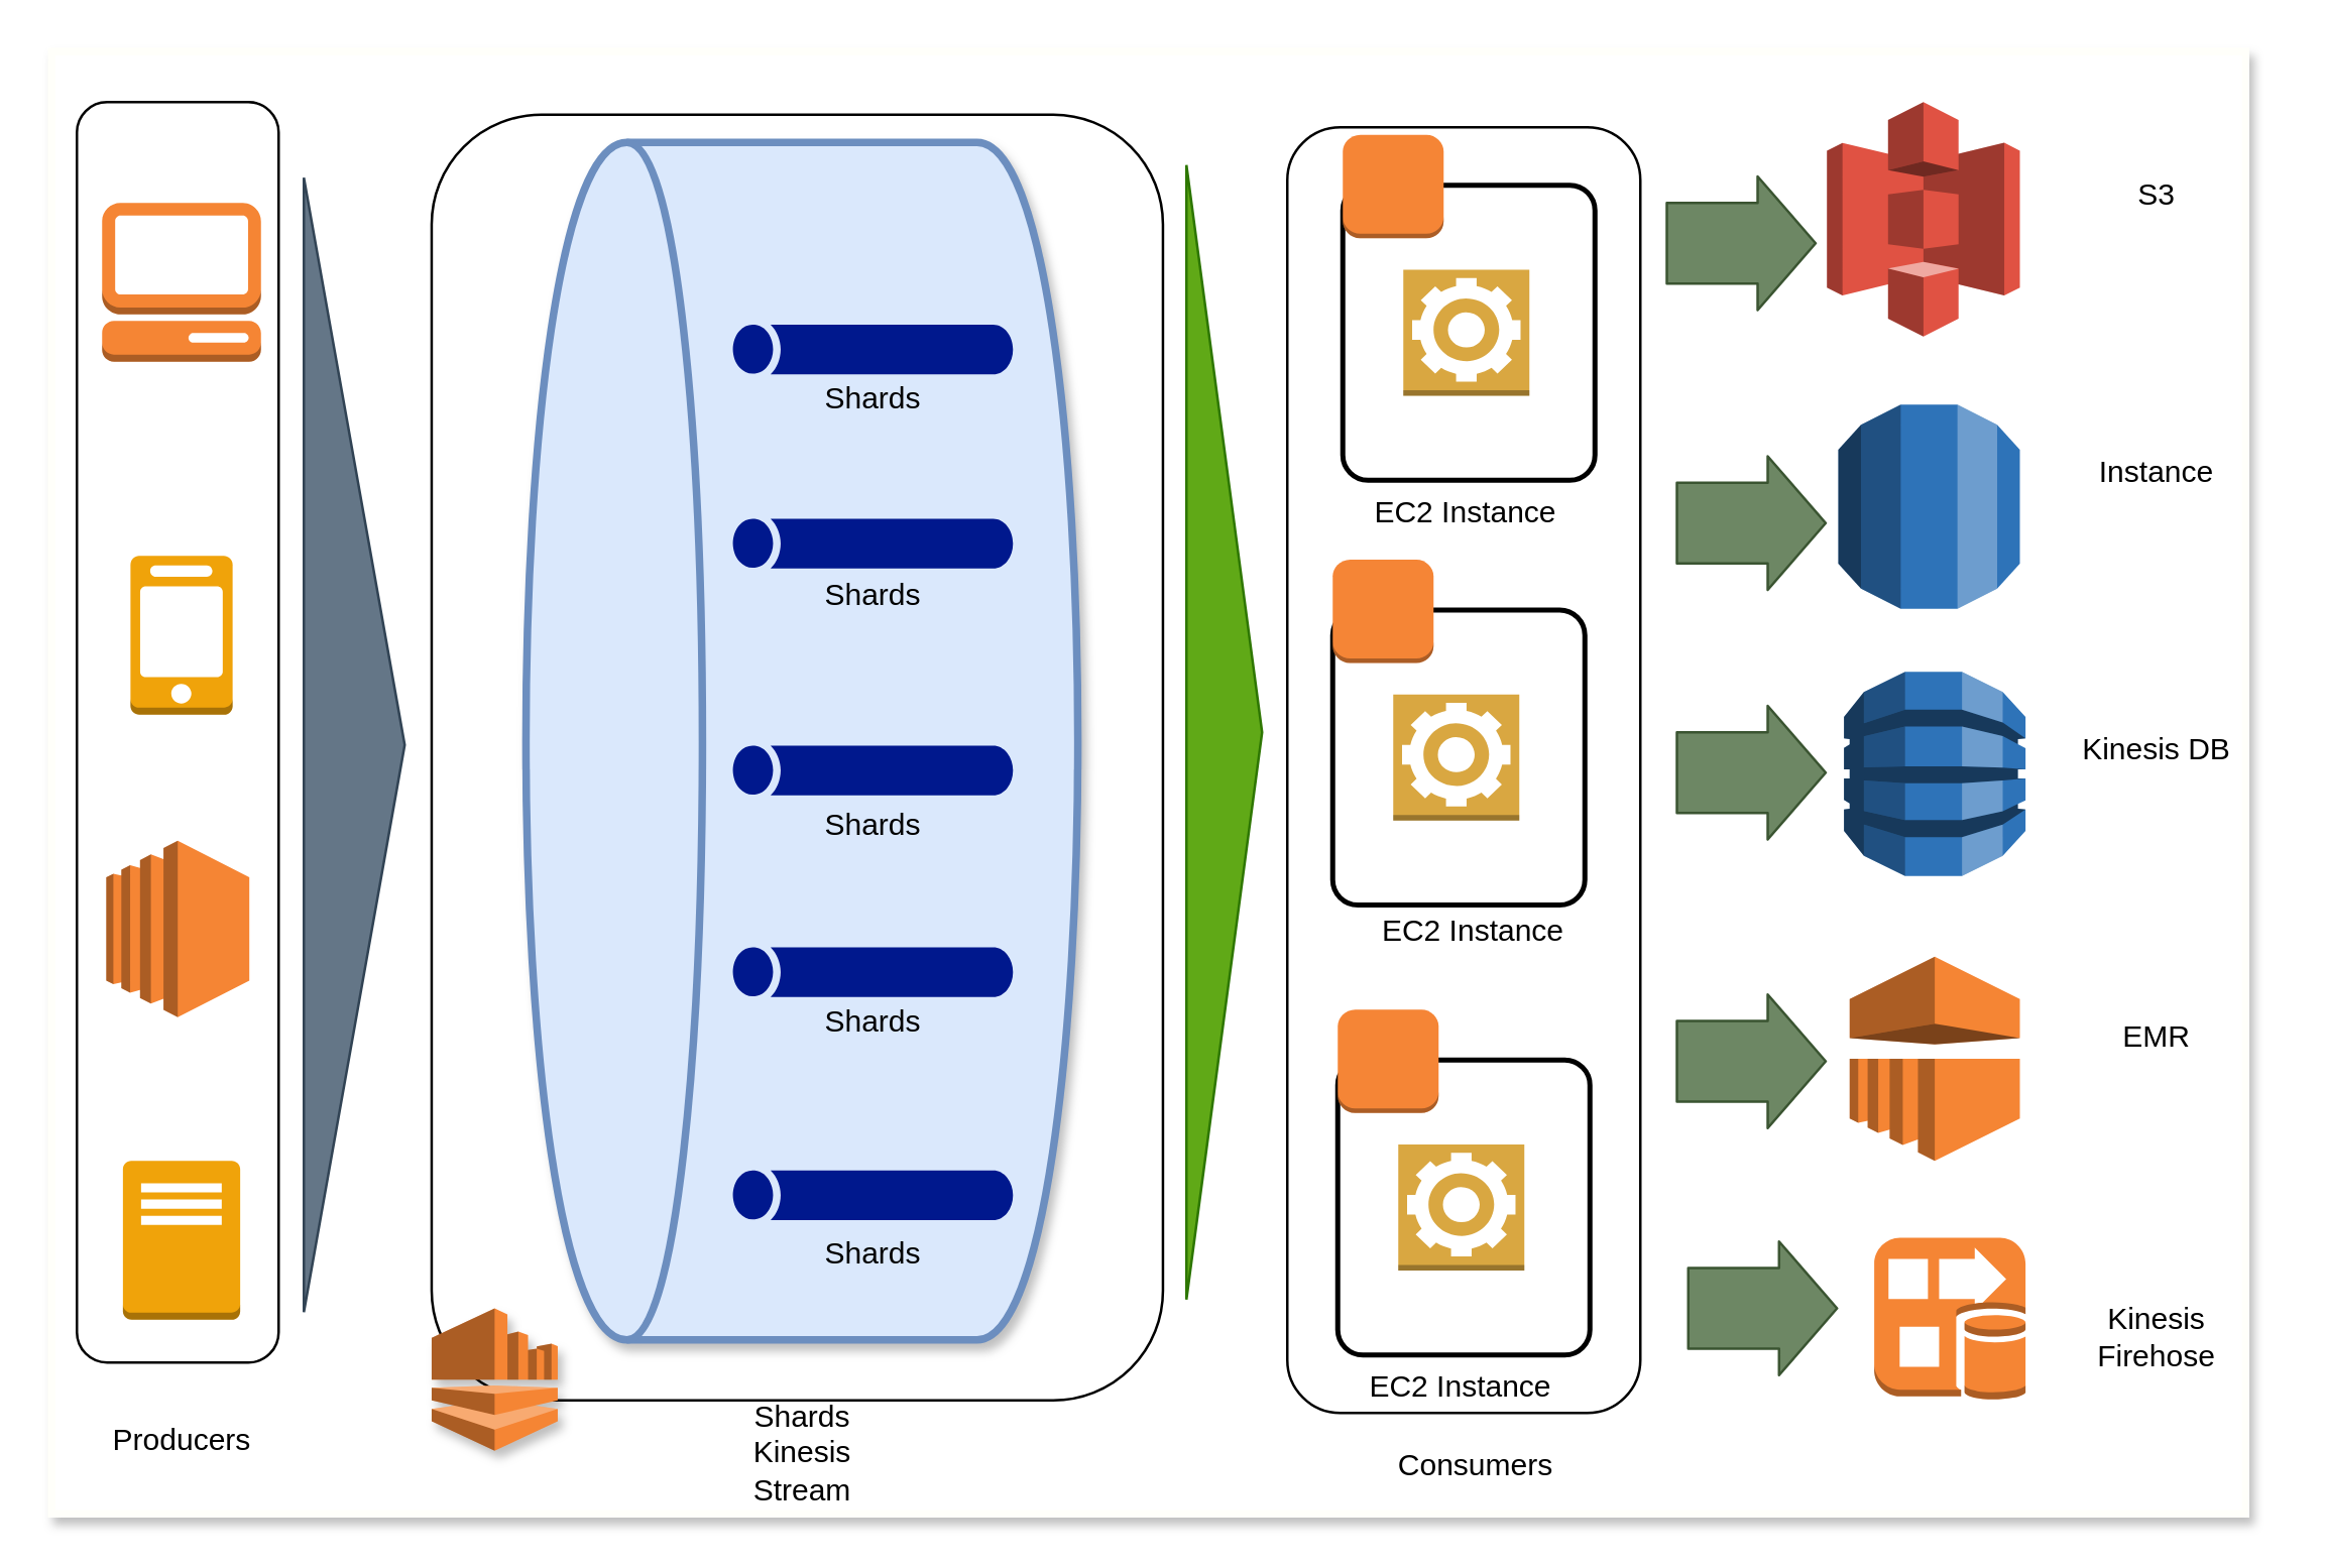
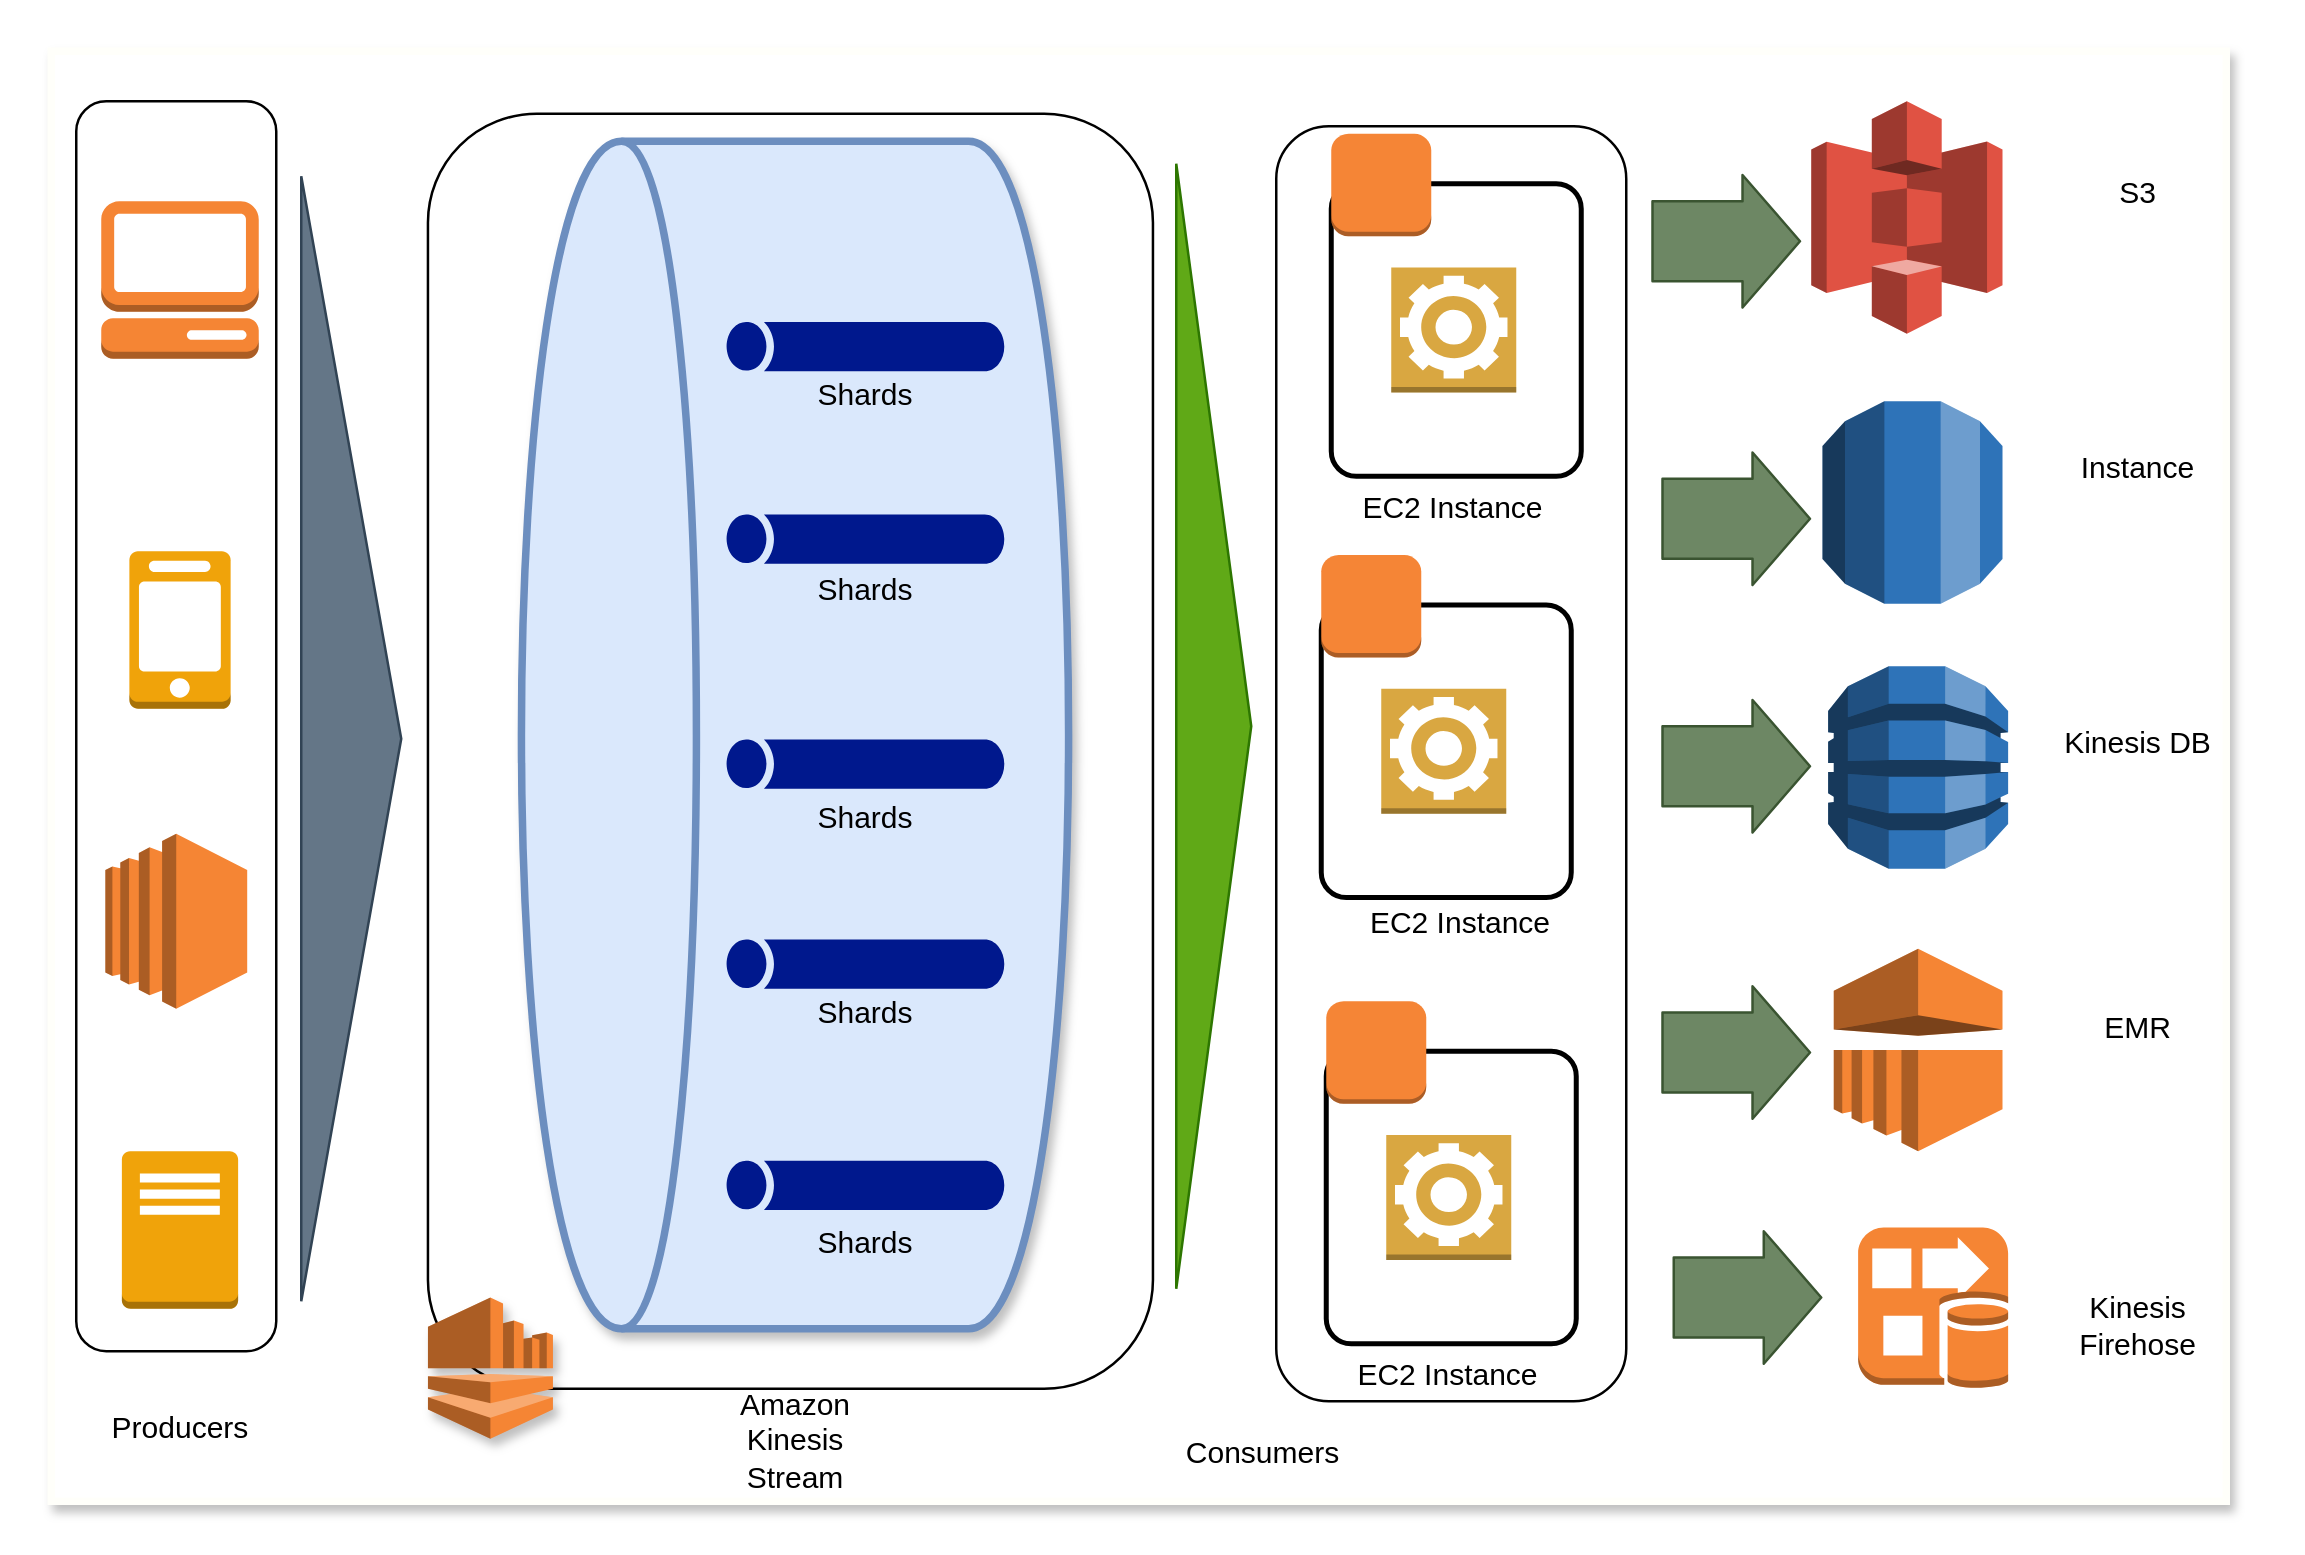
- <mxCell id="34" value="Shards Kinesis Stream" style="text;html=1;strokeColor=none;fillColor=none;align=center;verticalAlign=middle;whiteSpace=wrap;rounded=0;" parent="1" vertex="1"><mxGeometry x="282.5" y="565.5" width="70" height="20" as="geometry" /></mxCell>
+ <mxCell id="34" value="Amazon Kinesis Stream" style="text;html=1;strokeColor=none;fillColor=none;align=center;verticalAlign=middle;whiteSpace=wrap;rounded=0;" parent="1" vertex="1"><mxGeometry x="282.5" y="565.5" width="70" height="20" as="geometry" /></mxCell>
- <mxCell id="35" value="Consumers" style="text;html=1;strokeColor=none;fillColor=none;align=center;verticalAlign=middle;whiteSpace=wrap;rounded=0;" parent="1" vertex="1"><mxGeometry x="550" y="570.5" width="70" height="20" as="geometry" /></mxCell>
+ <mxCell id="35" value="Consumers" style="text;html=1;strokeColor=none;fillColor=none;align=center;verticalAlign=middle;whiteSpace=wrap;rounded=0;" parent="1" vertex="1"><mxGeometry x="470" y="570.5" width="70" height="20" as="geometry" /></mxCell>
